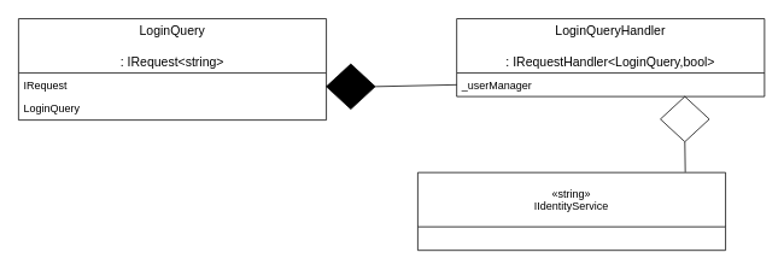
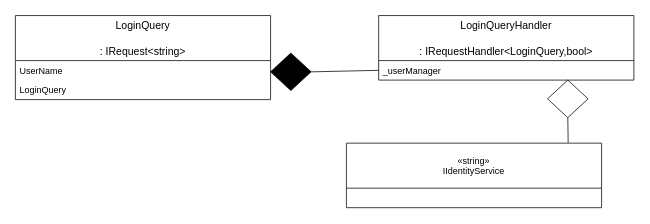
- <mxCell id="7" value="IRequest" style="text;strokeColor=none;fillColor=none;align=left;verticalAlign=top;spacingLeft=4;spacingRight=4;overflow=hidden;rotatable=0;points=[[0,0.5],[1,0.5]];portConstraint=eastwest;" parent="6" vertex="1"><mxGeometry y="60" width="340" height="26" as="geometry" /></mxCell>
+ <mxCell id="7" value="UserName" style="text;strokeColor=none;fillColor=none;align=left;verticalAlign=top;spacingLeft=4;spacingRight=4;overflow=hidden;rotatable=0;points=[[0,0.5],[1,0.5]];portConstraint=eastwest;" parent="6" vertex="1"><mxGeometry y="60" width="340" height="26" as="geometry" /></mxCell>
